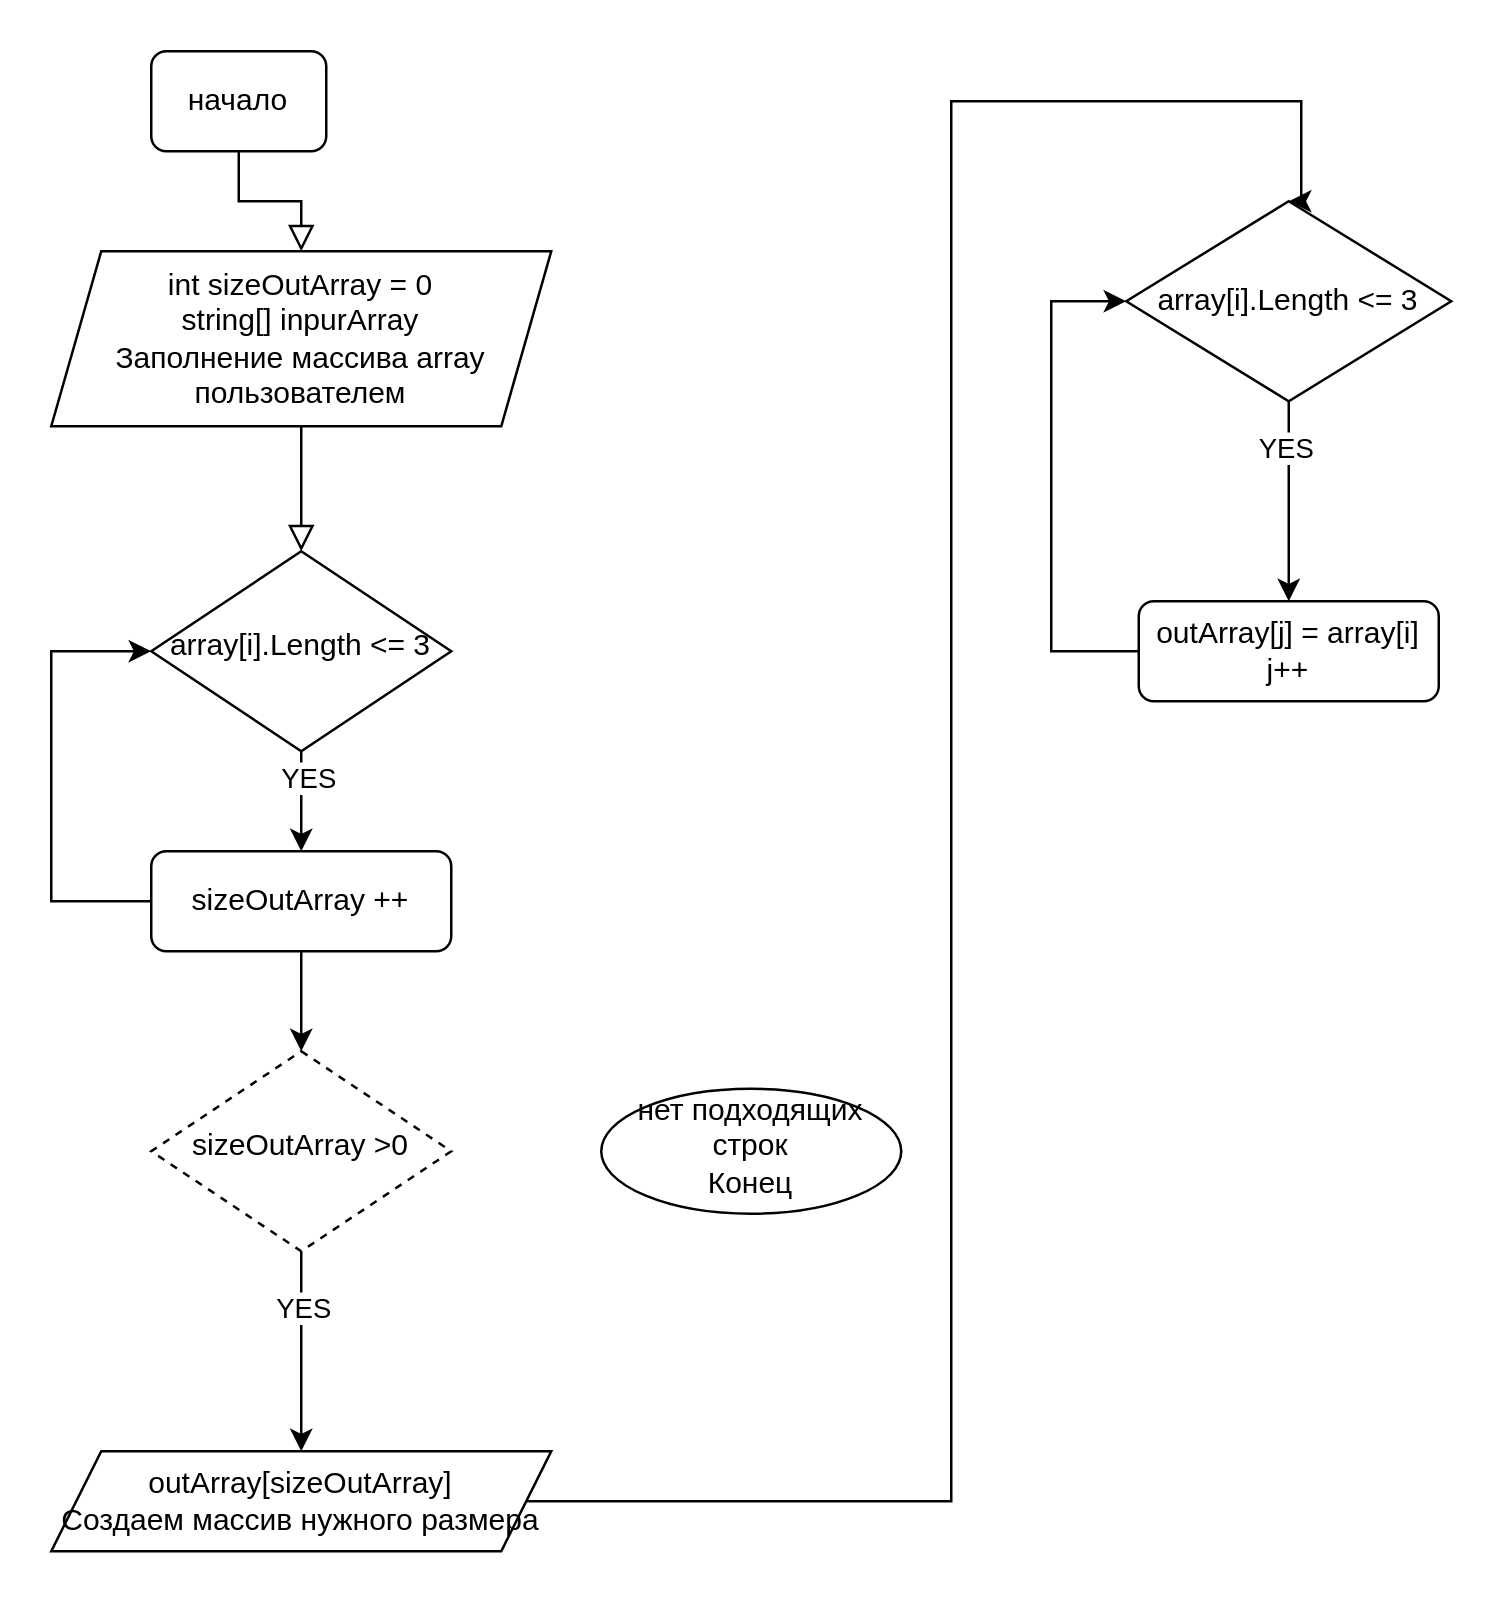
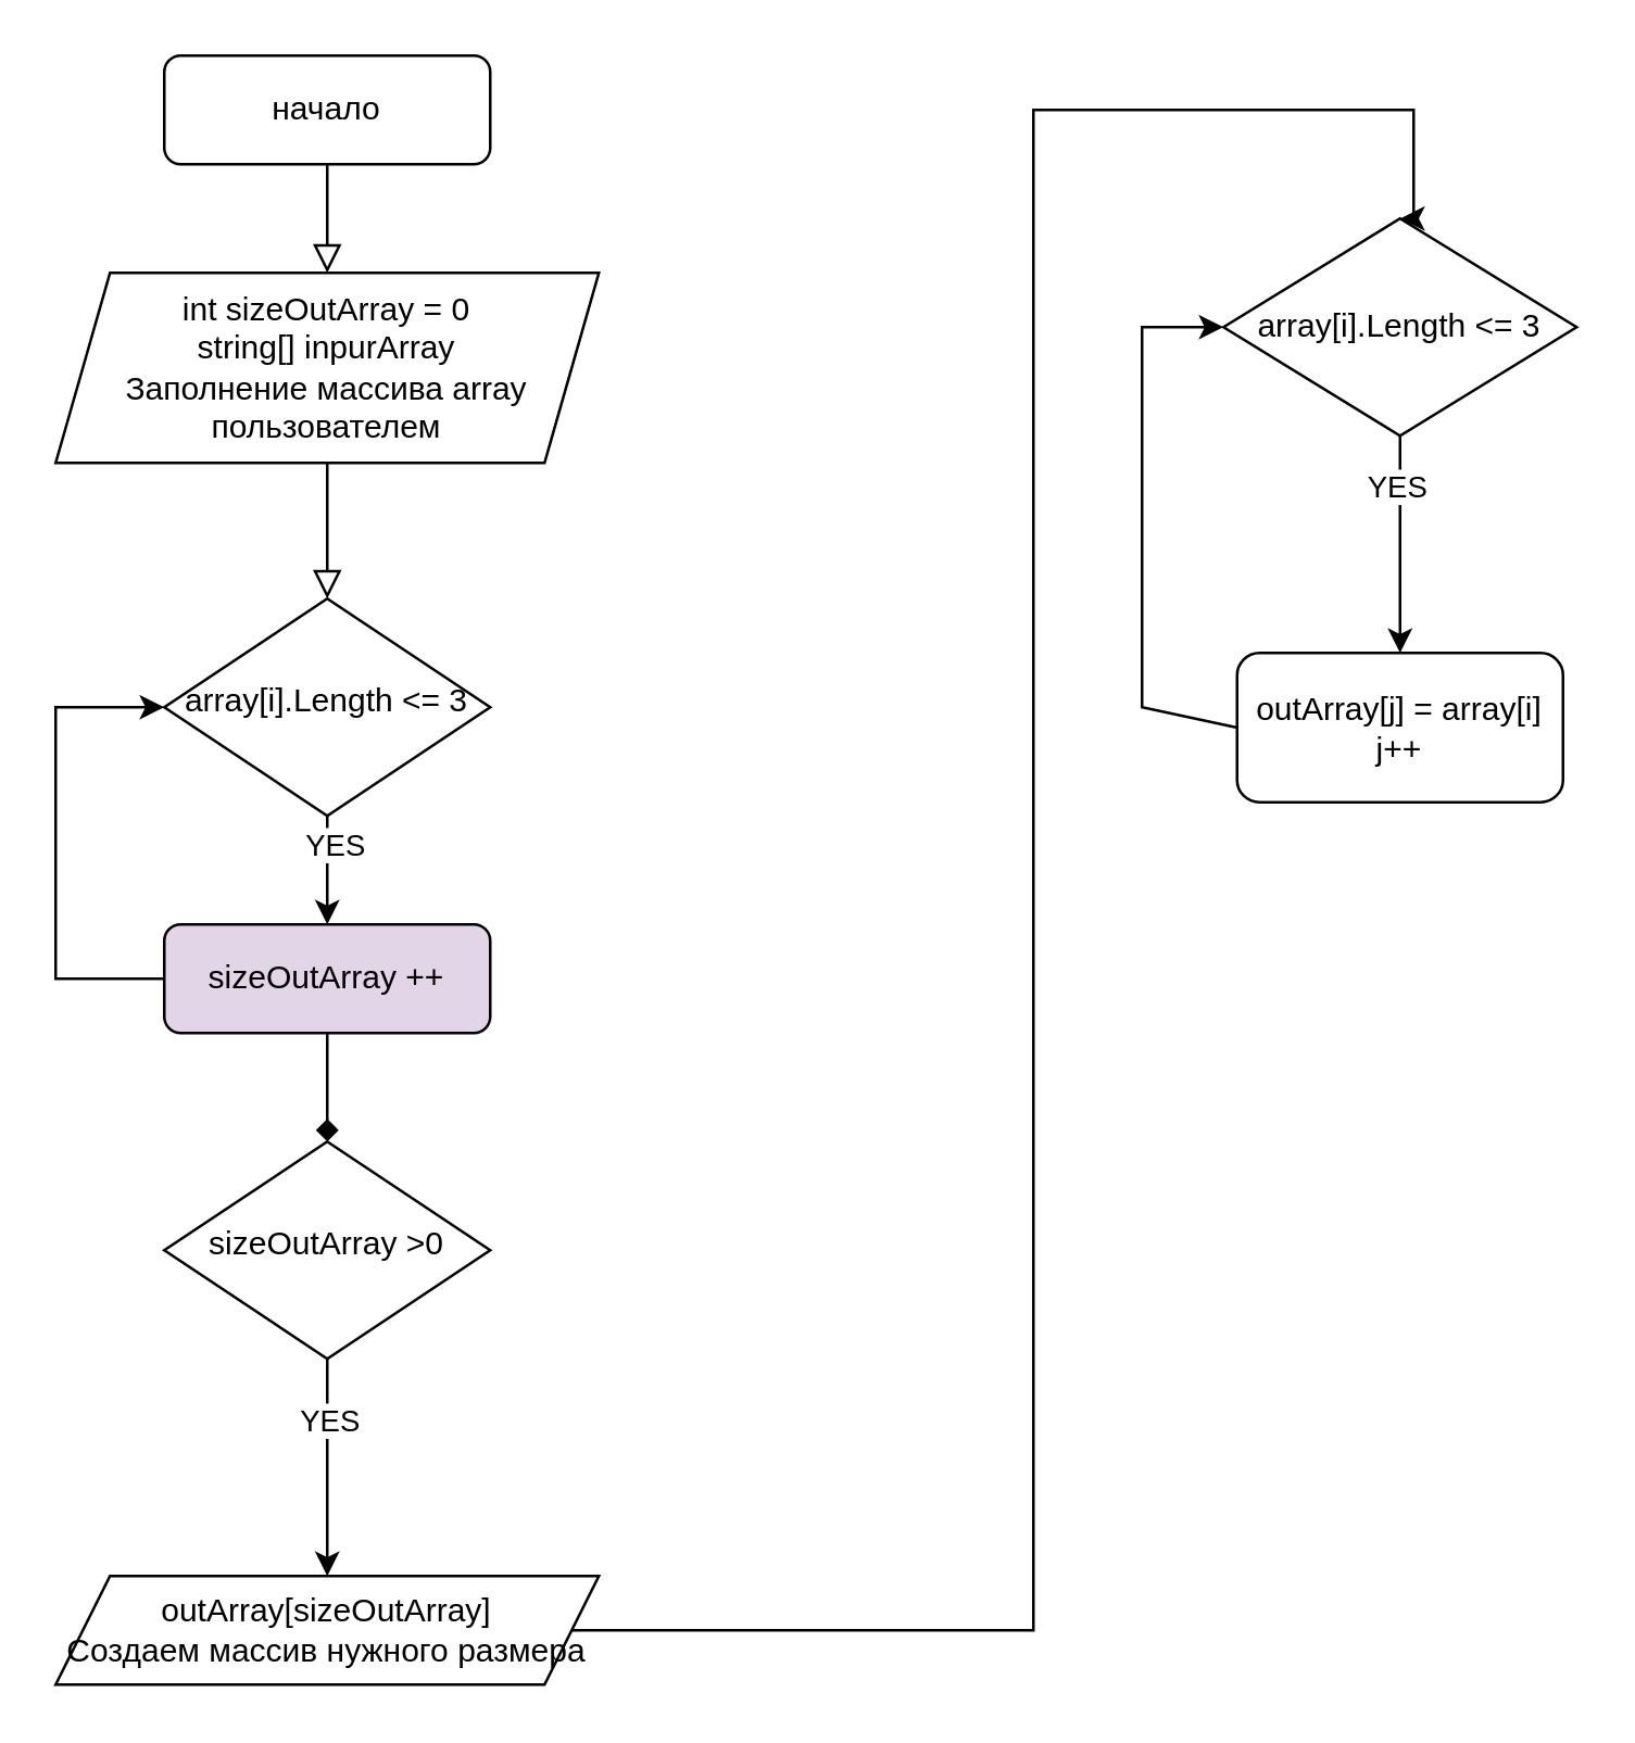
- <mxCell id="3" value="начало" style="rounded=1;whiteSpace=wrap;html=1;fontSize=12;glass=0;strokeWidth=1;shadow=0;" parent="1" vertex="1"><mxGeometry x="60" y="20" width="70" height="40" as="geometry" /></mxCell>
+ <mxCell id="3" value="начало" style="rounded=1;whiteSpace=wrap;html=1;fontSize=12;glass=0;strokeWidth=1;shadow=0;" parent="1" vertex="1"><mxGeometry x="60" y="20" width="120" height="40" as="geometry" /></mxCell>
- <mxCell id="19" value="outArray[j] = array[i]&lt;br&gt;j++" style="rounded=1;whiteSpace=wrap;html=1;fontSize=12;glass=0;strokeWidth=1;shadow=0;" vertex="1" parent="1"><mxGeometry x="455" y="240" width="120" height="40" as="geometry" /></mxCell>
+ <mxCell id="19" value="outArray[j] = array[i]&lt;br&gt;j++" style="rounded=1;whiteSpace=wrap;html=1;fontSize=12;glass=0;strokeWidth=1;shadow=0;" vertex="1" parent="1"><mxGeometry x="455" y="240" width="120" height="55" as="geometry" /></mxCell>
- <mxCell id="7" value="sizeOutArray&amp;nbsp;++" style="rounded=1;whiteSpace=wrap;html=1;fontSize=12;glass=0;strokeWidth=1;shadow=0;" parent="1" vertex="1"><mxGeometry x="60" y="340" width="120" height="40" as="geometry" /></mxCell>
+ <mxCell id="7" value="sizeOutArray&amp;nbsp;++" style="rounded=1;whiteSpace=wrap;html=1;fontSize=12;glass=0;strokeWidth=1;shadow=0;fillColor=#e1d5e7;" parent="1" vertex="1"><mxGeometry x="60" y="340" width="120" height="40" as="geometry" /></mxCell>
- <mxCell id="14" value="" style="endArrow=classic;html=1;rounded=0;exitX=0.5;exitY=1;exitDx=0;exitDy=0;" edge="1" parent="1" source="7" target="13"><mxGeometry width="50" height="50" relative="1" as="geometry"><mxPoint x="480" y="330" as="sourcePoint" /><mxPoint x="530" y="280" as="targetPoint" /></mxGeometry></mxCell>
+ <mxCell id="14" value="" style="endArrow=diamond;html=1;rounded=0;exitX=0.5;exitY=1;exitDx=0;exitDy=0;" edge="1" parent="1" source="7" target="13"><mxGeometry width="50" height="50" relative="1" as="geometry"><mxPoint x="480" y="330" as="sourcePoint" /><mxPoint x="530" y="280" as="targetPoint" /></mxGeometry></mxCell>
- <mxCell id="13" value="sizeOutArray &amp;gt;0" style="rhombus;whiteSpace=wrap;html=1;shadow=0;fontFamily=Helvetica;fontSize=12;align=center;strokeWidth=1;spacing=6;spacingTop=-4;dashed=1;" vertex="1" parent="1"><mxGeometry x="60" y="420" width="120" height="80" as="geometry" /></mxCell>
+ <mxCell id="13" value="sizeOutArray &amp;gt;0" style="rhombus;whiteSpace=wrap;html=1;shadow=0;fontFamily=Helvetica;fontSize=12;align=center;strokeWidth=1;spacing=6;spacingTop=-4;" vertex="1" parent="1"><mxGeometry x="60" y="420" width="120" height="80" as="geometry" /></mxCell>
- <mxCell id="17" value="нет подходящих строк&lt;br&gt;Конец" style="ellipse;whiteSpace=wrap;html=1;shadow=0;strokeWidth=1;spacing=6;spacingTop=-4;" vertex="1" parent="1"><mxGeometry x="240" y="435" width="120" height="50" as="geometry" /></mxCell>
